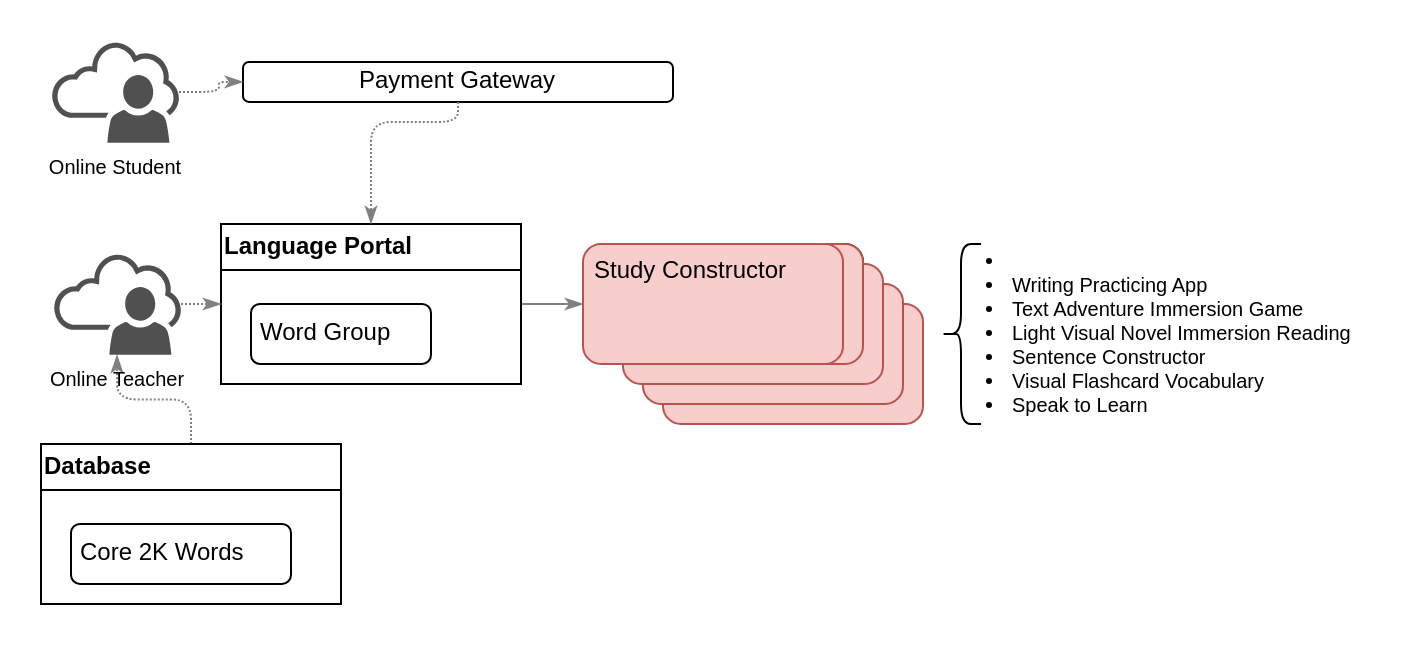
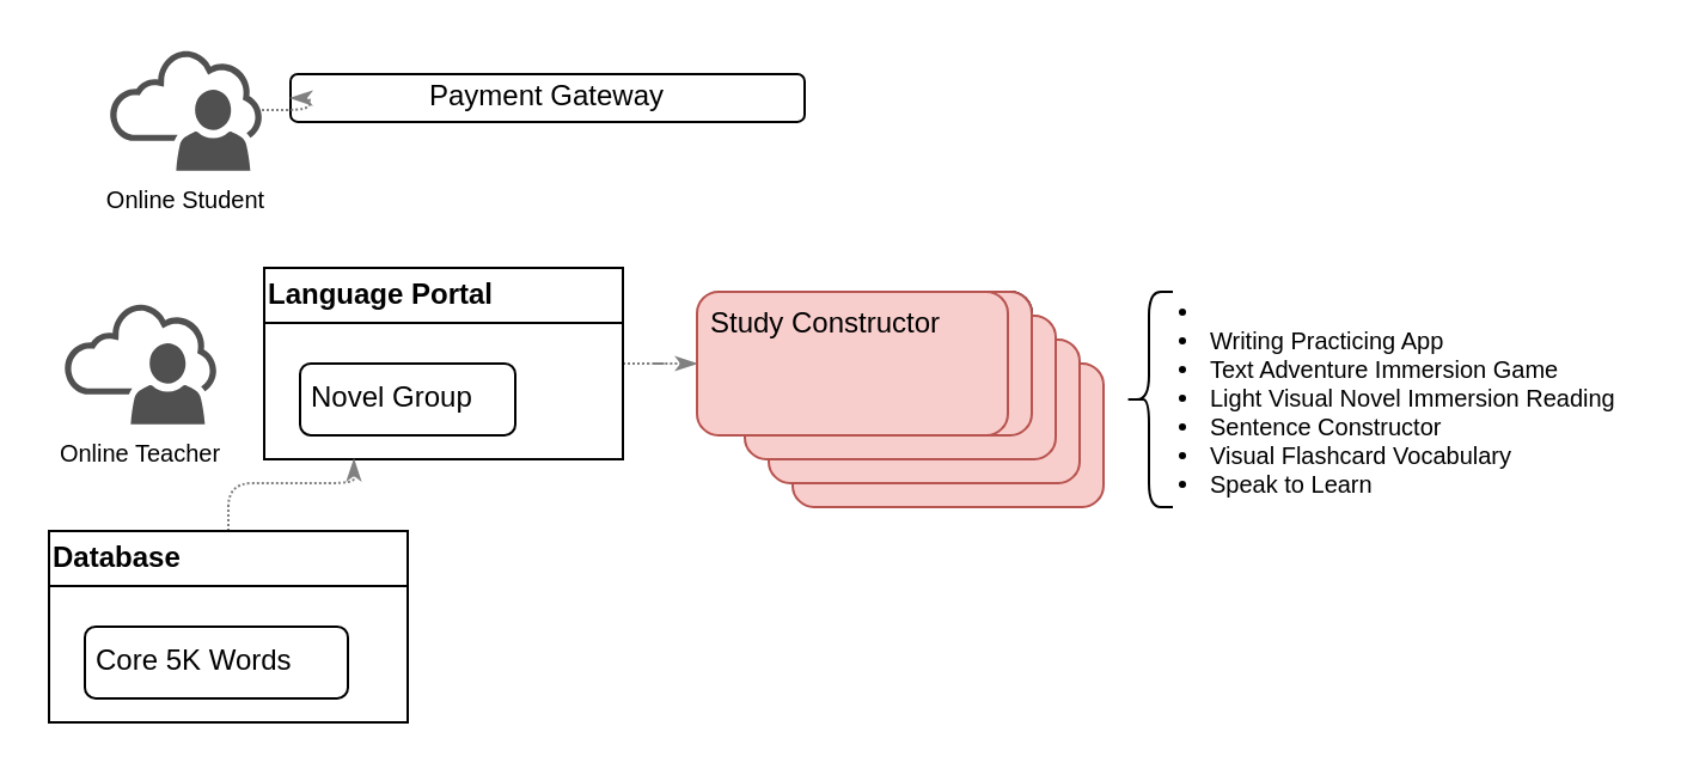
- <mxCell id="16" value="Online Student" style="sketch=0;pointerEvents=1;shadow=0;dashed=0;html=1;strokeColor=none;fillColor=#505050;labelPosition=center;verticalLabelPosition=bottom;outlineConnect=0;verticalAlign=top;align=center;shape=mxgraph.office.clouds.online_user;fontSize=10;" vertex="1" parent="1"><mxGeometry x="25" y="20" width="64" height="50.92" as="geometry" /></mxCell>
+ <mxCell id="16" value="Online Student" style="sketch=0;pointerEvents=1;shadow=0;dashed=0;html=1;strokeColor=none;fillColor=#505050;labelPosition=center;verticalLabelPosition=bottom;outlineConnect=0;verticalAlign=top;align=center;shape=mxgraph.office.clouds.online_user;fontSize=10;" vertex="1" parent="1"><mxGeometry x="45" y="20" width="64" height="50.92" as="geometry" /></mxCell>
- <mxCell id="18" value="" style="edgeStyle=orthogonalEdgeStyle;rounded=1;orthogonalLoop=1;jettySize=auto;html=1;endArrow=classicThin;endFill=1;curved=0;dashed=1;dashPattern=1 1;strokeColor=#808080;entryX=0.5;entryY=0;entryDx=0;entryDy=0;exitX=0.5;exitY=1;exitDx=0;exitDy=0;" edge="1" parent="1" source="2" target="4"><mxGeometry relative="1" as="geometry"><mxPoint x="150" y="61.46" as="sourcePoint" /><mxPoint x="216" y="61.46" as="targetPoint" /><Array as="points"><mxPoint x="185" y="60.46" /></Array></mxGeometry></mxCell>
- <mxCell id="20" value="" style="edgeStyle=orthogonalEdgeStyle;rounded=1;orthogonalLoop=1;jettySize=auto;html=1;endArrow=classicThin;endFill=1;curved=0;dashed=1;dashPattern=1 1;strokeColor=#808080;entryX=0;entryY=0.5;entryDx=0;entryDy=0;" edge="1" parent="1" source="19" target="4"><mxGeometry relative="1" as="geometry"><mxPoint x="-10" y="151.46" as="sourcePoint" /><mxPoint x="47" y="151.46" as="targetPoint" /></mxGeometry></mxCell>
- <mxCell id="3" value="" style="edgeStyle=orthogonalEdgeStyle;rounded=1;orthogonalLoop=1;jettySize=auto;html=1;endArrow=classicThin;endFill=1;curved=0;dashed=0;dashPattern=1 1;strokeColor=#808080;" edge="1" parent="1" source="4" target="15"><mxGeometry relative="1" as="geometry" /></mxCell>
+ <mxCell id="3" value="" style="edgeStyle=orthogonalEdgeStyle;rounded=1;orthogonalLoop=1;jettySize=auto;html=1;endArrow=classicThin;endFill=1;curved=0;dashed=1;dashPattern=1 1;strokeColor=#808080;" edge="1" parent="1" source="4" target="15"><mxGeometry relative="1" as="geometry" /></mxCell>
- <mxCell id="5" value="Word Group" style="text;html=1;align=left;verticalAlign=middle;resizable=0;points=[];autosize=1;strokeColor=default;fillColor=none;rounded=1;spacingLeft=3;" vertex="1" parent="4"><mxGeometry x="15" y="40" width="90" height="30" as="geometry" /></mxCell>
+ <mxCell id="5" value="Novel Group" style="text;html=1;align=left;verticalAlign=middle;resizable=0;points=[];autosize=1;strokeColor=default;fillColor=none;rounded=1;spacingLeft=3;" vertex="1" parent="4"><mxGeometry x="15" y="40" width="90" height="30" as="geometry" /></mxCell>
- <mxCell id="6" value="" style="edgeStyle=orthogonalEdgeStyle;rounded=1;orthogonalLoop=1;jettySize=auto;html=1;endArrow=classicThin;endFill=1;curved=0;dashed=1;dashPattern=1 1;strokeColor=#808080;" edge="1" parent="1" source="7" target="19"><mxGeometry relative="1" as="geometry" /></mxCell>
+ <mxCell id="6" value="" style="edgeStyle=orthogonalEdgeStyle;rounded=1;orthogonalLoop=1;jettySize=auto;html=1;entryX=0.25;entryY=1;entryDx=0;entryDy=0;endArrow=classicThin;endFill=1;curved=0;dashed=1;dashPattern=1 1;strokeColor=#808080;" edge="1" parent="1" source="7" target="4"><mxGeometry relative="1" as="geometry" /></mxCell>
- <mxCell id="8" value="Core 2K Words" style="text;html=1;align=left;verticalAlign=middle;resizable=0;points=[];autosize=1;strokeColor=default;fillColor=none;rounded=1;spacingLeft=3;" vertex="1" parent="7"><mxGeometry x="15" y="40" width="110" height="30" as="geometry" /></mxCell>
+ <mxCell id="8" value="Core 5K Words" style="text;html=1;align=left;verticalAlign=middle;resizable=0;points=[];autosize=1;strokeColor=default;fillColor=none;rounded=1;spacingLeft=3;" vertex="1" parent="7"><mxGeometry x="15" y="40" width="110" height="30" as="geometry" /></mxCell>
